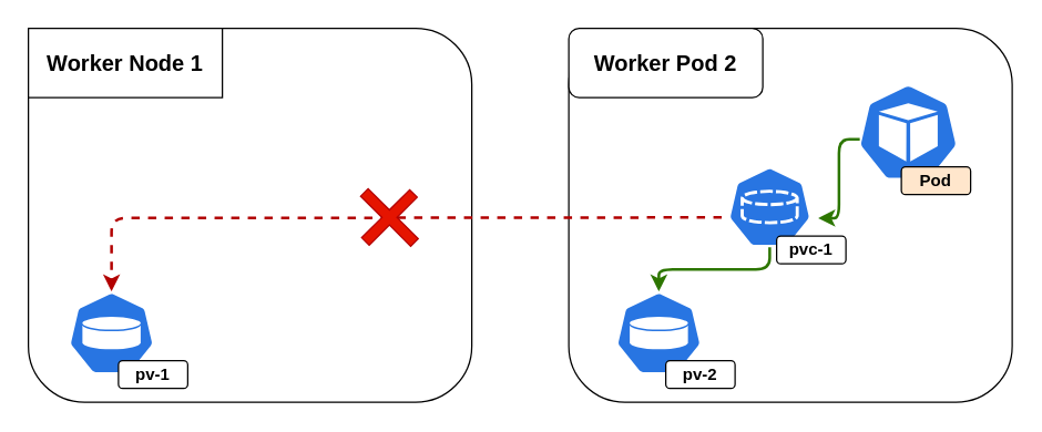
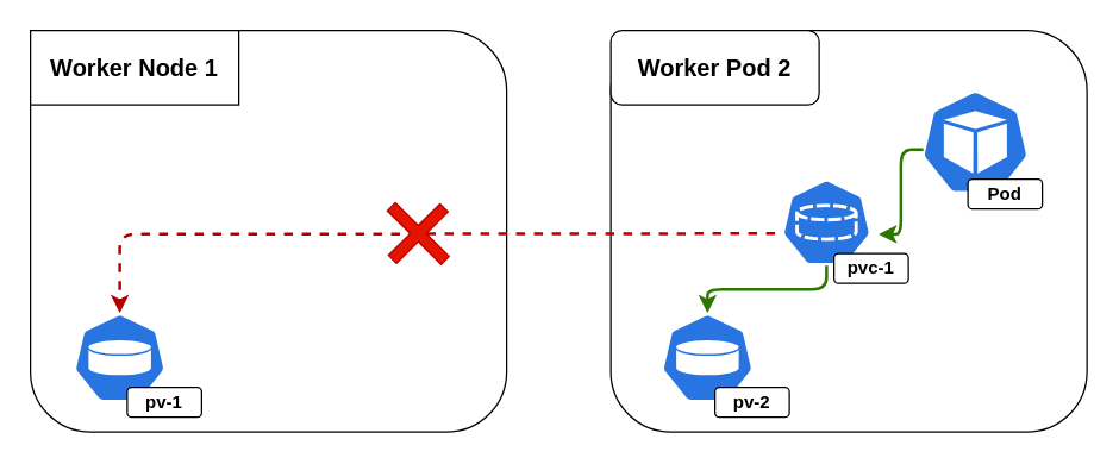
- <mxCell id="5" value="&lt;b&gt;Pod&lt;/b&gt;" style="rounded=1;whiteSpace=wrap;html=1;fillColor=#ffe6cc;" vertex="1" parent="1"><mxGeometry x="650" y="120" width="50" height="20" as="geometry" /></mxCell>
+ <mxCell id="5" value="&lt;b&gt;Pod&lt;/b&gt;" style="rounded=1;whiteSpace=wrap;html=1;" vertex="1" parent="1"><mxGeometry x="650" y="120" width="50" height="20" as="geometry" /></mxCell>
